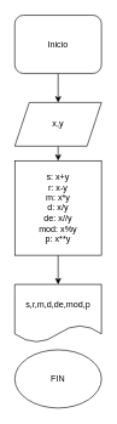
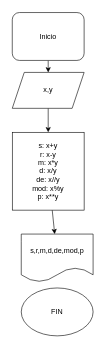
- <mxCell id="5" value="x,y" style="shape=parallelogram;perimeter=parallelogramPerimeter;whiteSpace=wrap;html=1;fixedSize=1;" vertex="1" parent="1"><mxGeometry x="20" y="140" width="120" height="60" as="geometry" /></mxCell>
+ <mxCell id="5" value="x,y" style="shape=parallelogram;perimeter=parallelogramPerimeter;whiteSpace=wrap;html=1;fixedSize=1;" vertex="1" parent="1"><mxGeometry x="20" y="120" width="120" height="60" as="geometry" /></mxCell>
- <mxCell id="8" value="s,r,m,d,de,mod,p" style="shape=document;whiteSpace=wrap;html=1;boundedLbl=1;" vertex="1" parent="1"><mxGeometry x="20" y="390" width="120" height="80" as="geometry" /></mxCell>
+ <mxCell id="8" value="s,r,m,d,de,mod,p" style="shape=document;whiteSpace=wrap;html=1;boundedLbl=1;" vertex="1" parent="1"><mxGeometry x="35" y="390" width="120" height="80" as="geometry" /></mxCell>
- <mxCell id="9" value="FIN&lt;br&gt;" style="ellipse;whiteSpace=wrap;html=1;" vertex="1" parent="1"><mxGeometry x="20" y="480" width="120" height="80" as="geometry" /></mxCell>
+ <mxCell id="9" value="FIN&lt;br&gt;" style="ellipse;whiteSpace=wrap;html=1;" vertex="1" parent="1"><mxGeometry x="35" y="480" width="120" height="80" as="geometry" /></mxCell>
